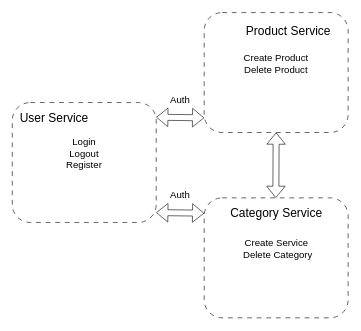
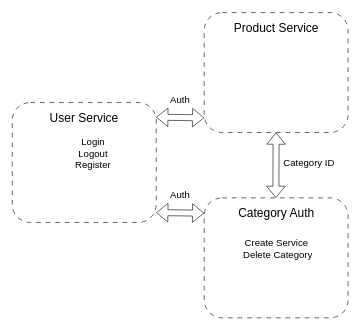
- <mxCell id="9" value="&lt;font style=&quot;font-size: 20px;&quot;&gt;Product Service&lt;/font&gt;" style="text;html=1;strokeColor=none;fillColor=none;align=center;verticalAlign=middle;whiteSpace=wrap;rounded=0;" vertex="1" parent="1"><mxGeometry x="407.5" y="35" width="145" height="30" as="geometry" /></mxCell>
+ <mxCell id="9" value="&lt;font style=&quot;font-size: 20px;&quot;&gt;Product Service&lt;/font&gt;" style="text;html=1;strokeColor=none;fillColor=none;align=center;verticalAlign=middle;whiteSpace=wrap;rounded=0;" vertex="1" parent="1"><mxGeometry x="387.5" y="30" width="145" height="30" as="geometry" /></mxCell>
- <mxCell id="10" value="Create Product&lt;br&gt;Delete Product" style="text;html=1;strokeColor=none;fillColor=none;align=center;verticalAlign=middle;whiteSpace=wrap;rounded=0;fontSize=16;" vertex="1" parent="1"><mxGeometry x="400" y="90" width="120" height="30" as="geometry" /></mxCell>
- <mxCell id="3" value="&lt;font style=&quot;font-size: 20px;&quot;&gt;User Service&lt;/font&gt;" style="text;html=1;strokeColor=none;fillColor=none;align=center;verticalAlign=middle;whiteSpace=wrap;rounded=0;" vertex="1" parent="1"><mxGeometry x="25" y="180" width="130" height="30" as="geometry" /></mxCell>
+ <mxCell id="3" value="&lt;font style=&quot;font-size: 20px;&quot;&gt;User Service&lt;/font&gt;" style="text;html=1;strokeColor=none;fillColor=none;align=center;verticalAlign=middle;whiteSpace=wrap;rounded=0;" vertex="1" parent="1"><mxGeometry x="75" y="180" width="130" height="30" as="geometry" /></mxCell>
- <mxCell id="4" value="Login&lt;br style=&quot;font-size: 16px;&quot;&gt;Logout&lt;br style=&quot;font-size: 16px;&quot;&gt;Register" style="text;html=1;strokeColor=none;fillColor=none;align=center;verticalAlign=middle;whiteSpace=wrap;rounded=0;fontSize=16;" vertex="1" parent="1"><mxGeometry x="110" y="240" width="60" height="30" as="geometry" /></mxCell>
+ <mxCell id="4" value="Login&lt;br style=&quot;font-size: 16px;&quot;&gt;Logout&lt;br style=&quot;font-size: 16px;&quot;&gt;Register" style="text;html=1;strokeColor=none;fillColor=none;align=center;verticalAlign=middle;whiteSpace=wrap;rounded=0;fontSize=16;" vertex="1" parent="1"><mxGeometry x="125" y="240" width="60" height="30" as="geometry" /></mxCell>
+ <mxCell id="14" value="Category ID" style="text;html=1;strokeColor=none;fillColor=none;align=center;verticalAlign=middle;whiteSpace=wrap;rounded=0;fontSize=16;" vertex="1" parent="1"><mxGeometry x="460" y="255" width="110" height="30" as="geometry" /></mxCell>
- <mxCell id="6" value="&lt;font style=&quot;font-size: 20px;&quot;&gt;Category Service&lt;/font&gt;" style="text;html=1;strokeColor=none;fillColor=none;align=center;verticalAlign=middle;whiteSpace=wrap;rounded=0;" vertex="1" parent="1"><mxGeometry x="377.5" y="339" width="165" height="30" as="geometry" /></mxCell>
+ <mxCell id="6" value="&lt;font style=&quot;font-size: 20px;&quot;&gt;Category Auth&lt;/font&gt;" style="text;html=1;strokeColor=none;fillColor=none;align=center;verticalAlign=middle;whiteSpace=wrap;rounded=0;" vertex="1" parent="1"><mxGeometry x="377.5" y="339" width="165" height="30" as="geometry" /></mxCell>
